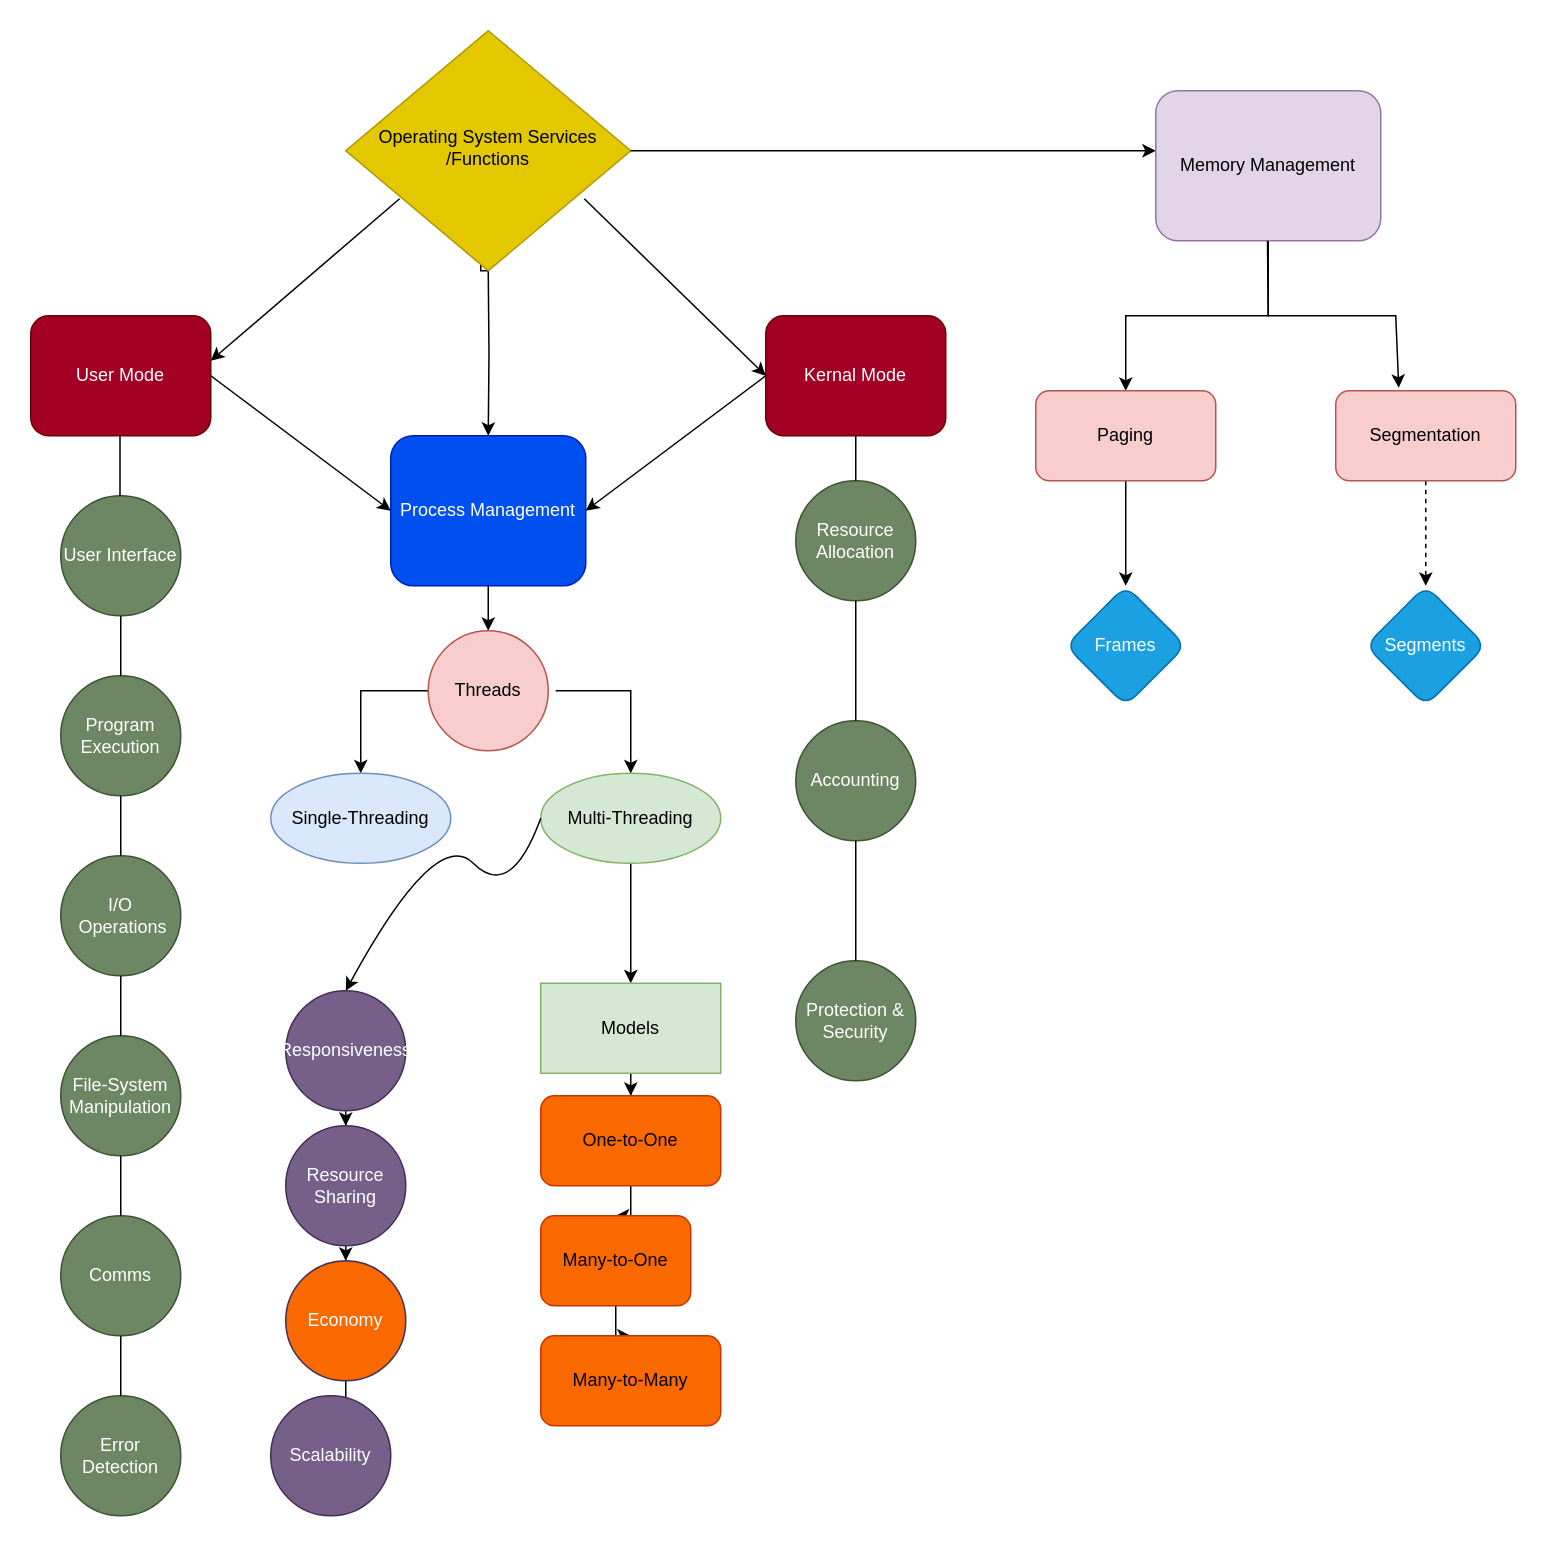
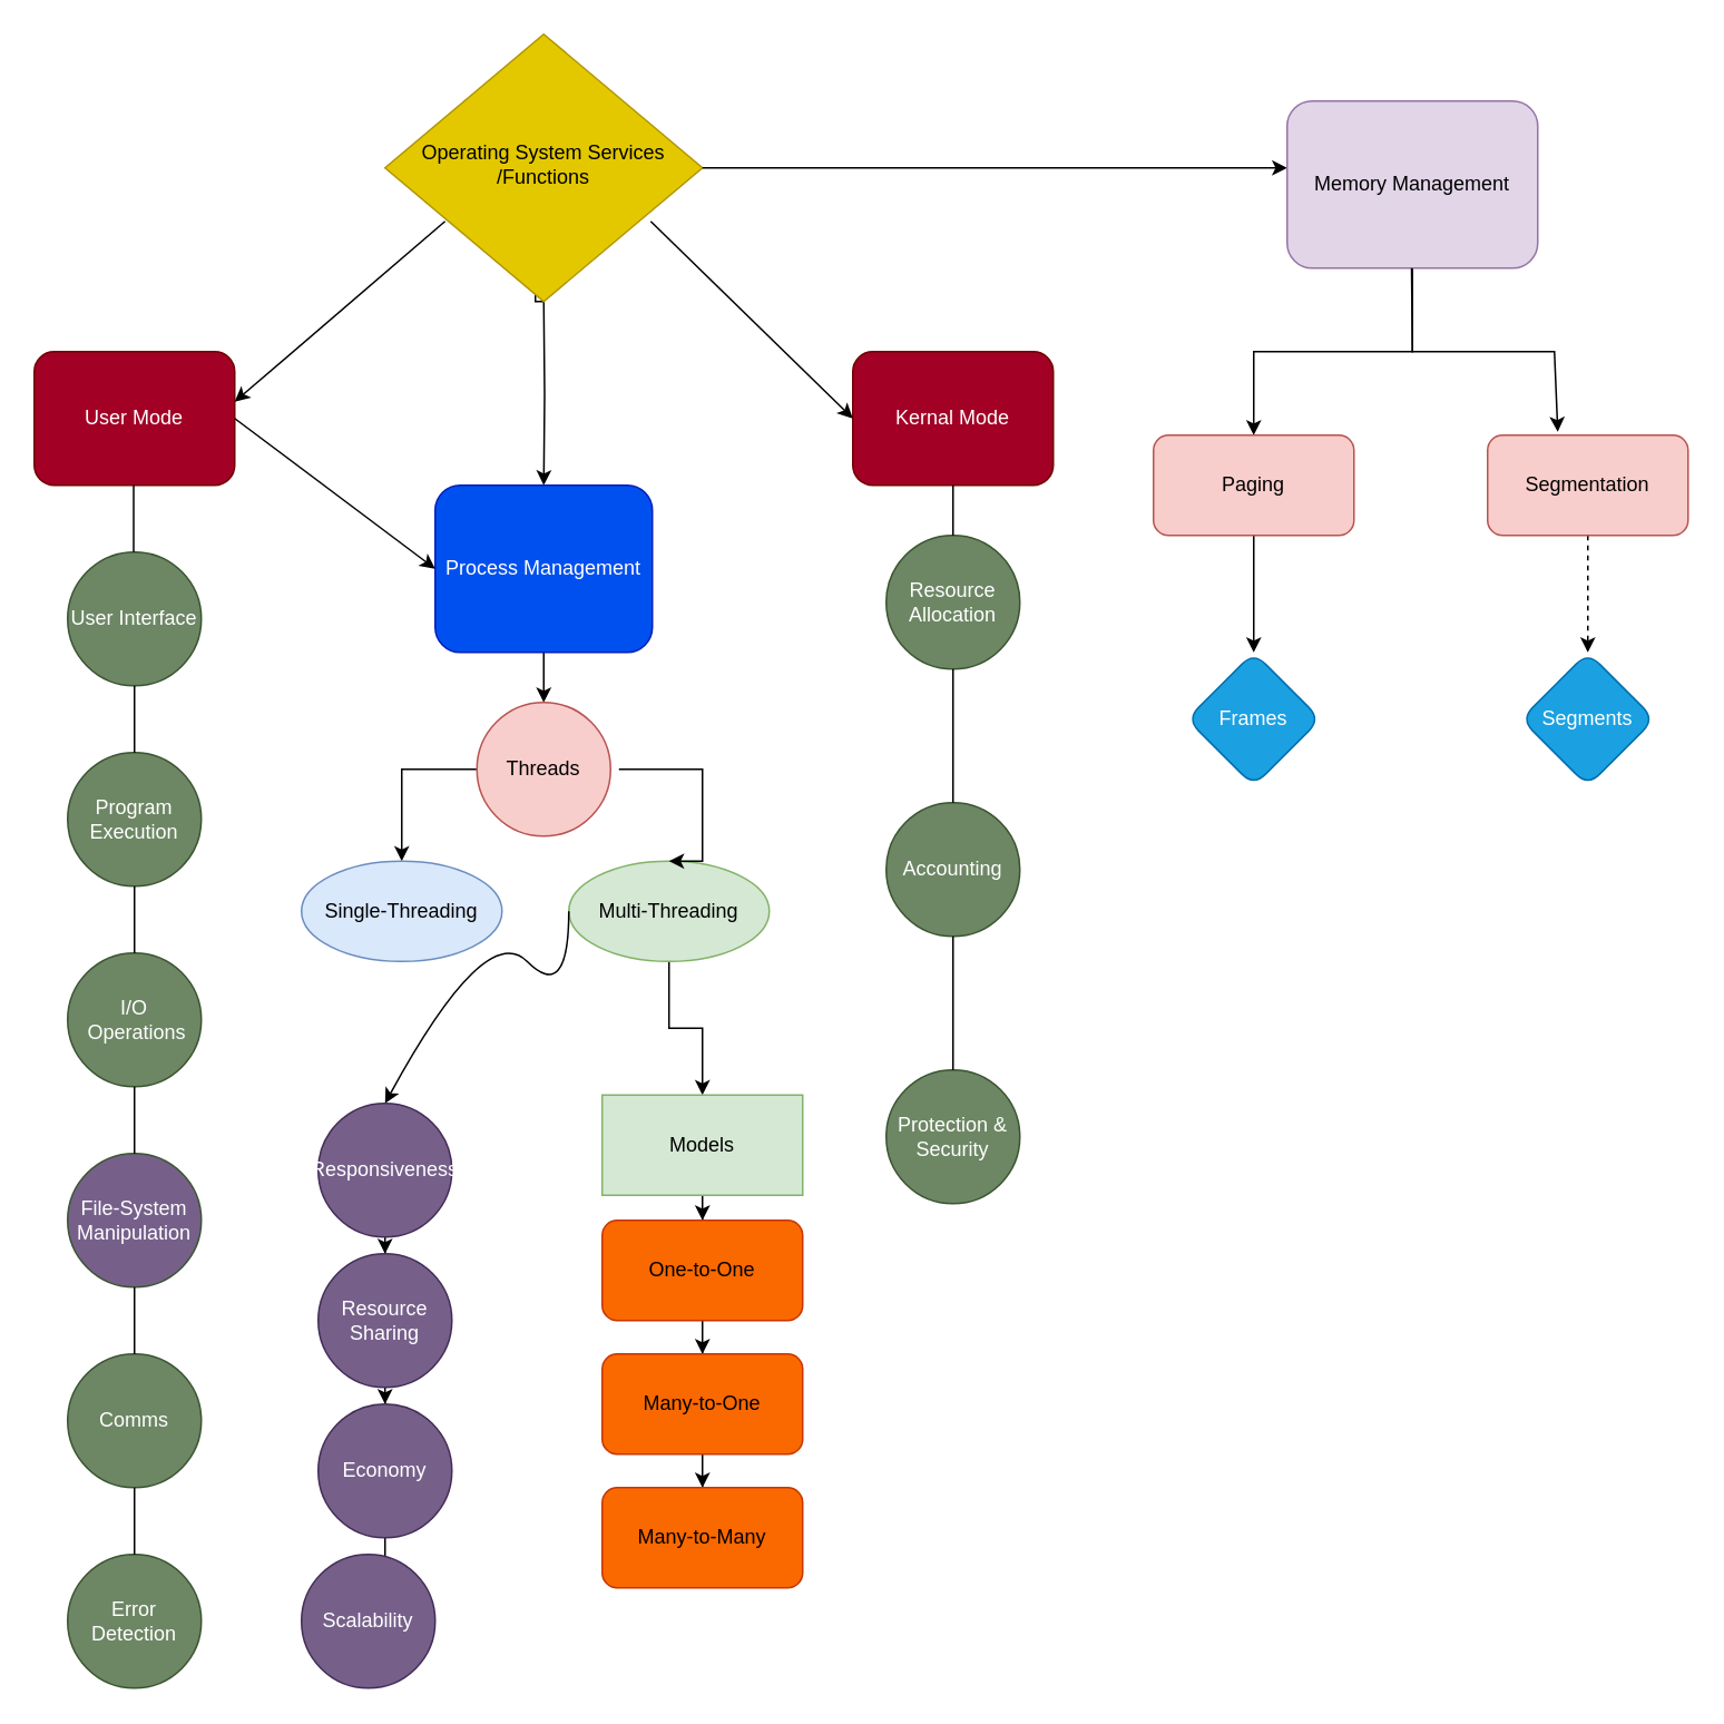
- <mxCell id="35" value="" style="endArrow=classic;html=1;rounded=0;exitX=0;exitY=0.5;exitDx=0;exitDy=0;entryX=1;entryY=0.5;entryDx=0;entryDy=0;" parent="1" source="7" target="28" edge="1"><mxGeometry width="50" height="50" relative="1" as="geometry"><mxPoint x="440" y="330" as="sourcePoint" /><mxPoint x="490" y="280" as="targetPoint" /></mxGeometry></mxCell>
- <mxCell id="33" value="Multi-Threading" style="ellipse;whiteSpace=wrap;html=1;fillColor=#d5e8d4;strokeColor=#82b366;" parent="1" vertex="1"><mxGeometry x="360" y="515" width="120" height="60" as="geometry" /></mxCell>
+ <mxCell id="33" value="Multi-Threading" style="ellipse;whiteSpace=wrap;html=1;fillColor=#d5e8d4;strokeColor=#82b366;" parent="1" vertex="1"><mxGeometry x="340" y="515" width="120" height="60" as="geometry" /></mxCell>
- <mxCell id="12" value="File-System Manipulation" style="ellipse;whiteSpace=wrap;html=1;aspect=fixed;fillColor=#6d8764;fontColor=#ffffff;strokeColor=#3A5431;" parent="1" vertex="1"><mxGeometry x="40" y="690" width="80" height="80" as="geometry" /></mxCell>
+ <mxCell id="12" value="File-System Manipulation" style="ellipse;whiteSpace=wrap;html=1;aspect=fixed;fillColor=#76608a;fontColor=#ffffff;strokeColor=#3A5431;" parent="1" vertex="1"><mxGeometry x="40" y="690" width="80" height="80" as="geometry" /></mxCell>
- <mxCell id="50" value="Many-to-One" style="rounded=1;whiteSpace=wrap;html=1;fillColor=#fa6800;strokeColor=#C73500;fontColor=#000000;" parent="1" vertex="1"><mxGeometry x="360" y="810" width="100" height="60" as="geometry" /></mxCell>
+ <mxCell id="50" value="Many-to-One" style="rounded=1;whiteSpace=wrap;html=1;fillColor=#fa6800;strokeColor=#C73500;fontColor=#000000;" parent="1" vertex="1"><mxGeometry x="360" y="810" width="120" height="60" as="geometry" /></mxCell>
- <mxCell id="45" value="Economy" style="ellipse;whiteSpace=wrap;html=1;aspect=fixed;fillColor=#fa6800;fontColor=#ffffff;strokeColor=#432D57;" parent="1" vertex="1"><mxGeometry x="190" y="840" width="80" height="80" as="geometry" /></mxCell>
+ <mxCell id="45" value="Economy" style="ellipse;whiteSpace=wrap;html=1;aspect=fixed;fillColor=#76608a;fontColor=#ffffff;strokeColor=#432D57;" parent="1" vertex="1"><mxGeometry x="190" y="840" width="80" height="80" as="geometry" /></mxCell>
